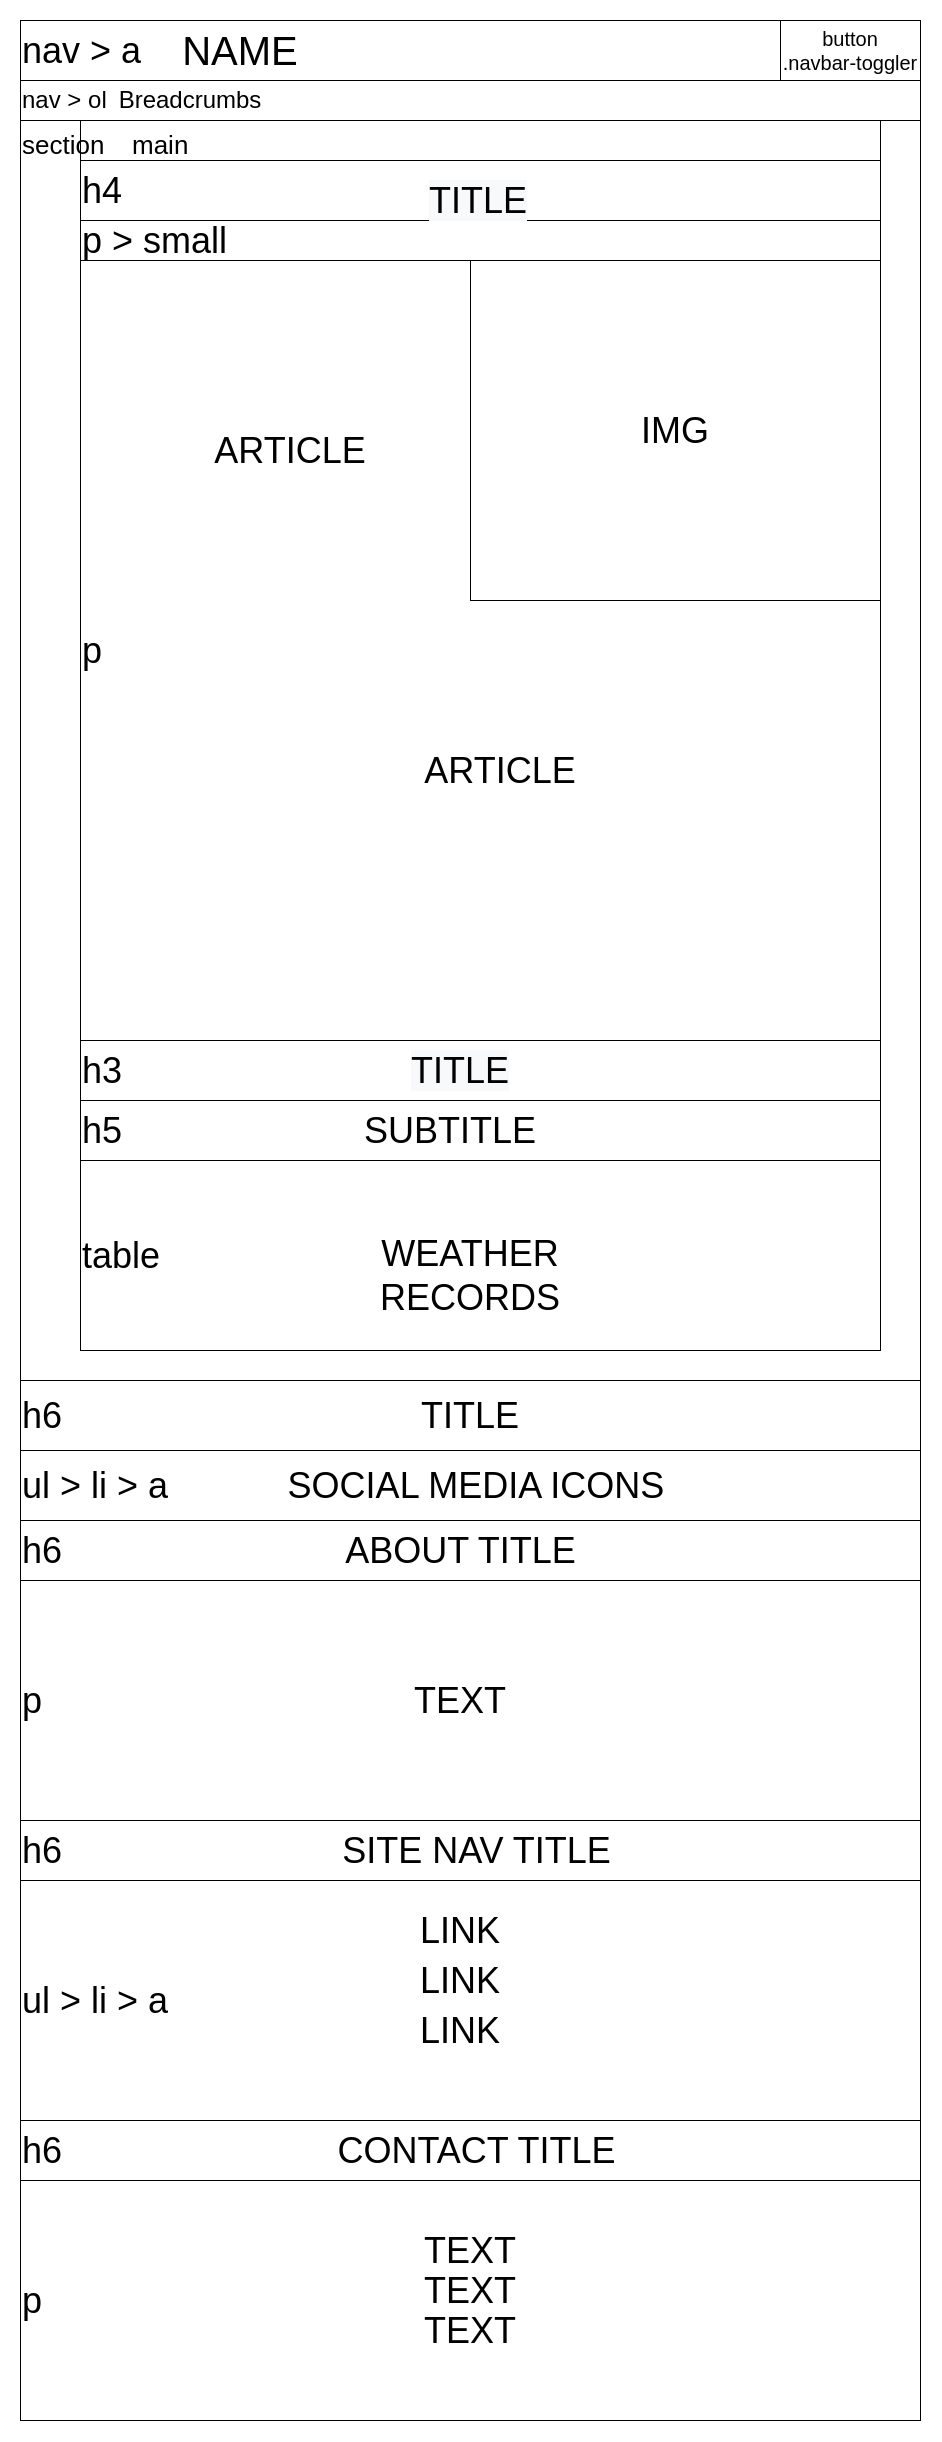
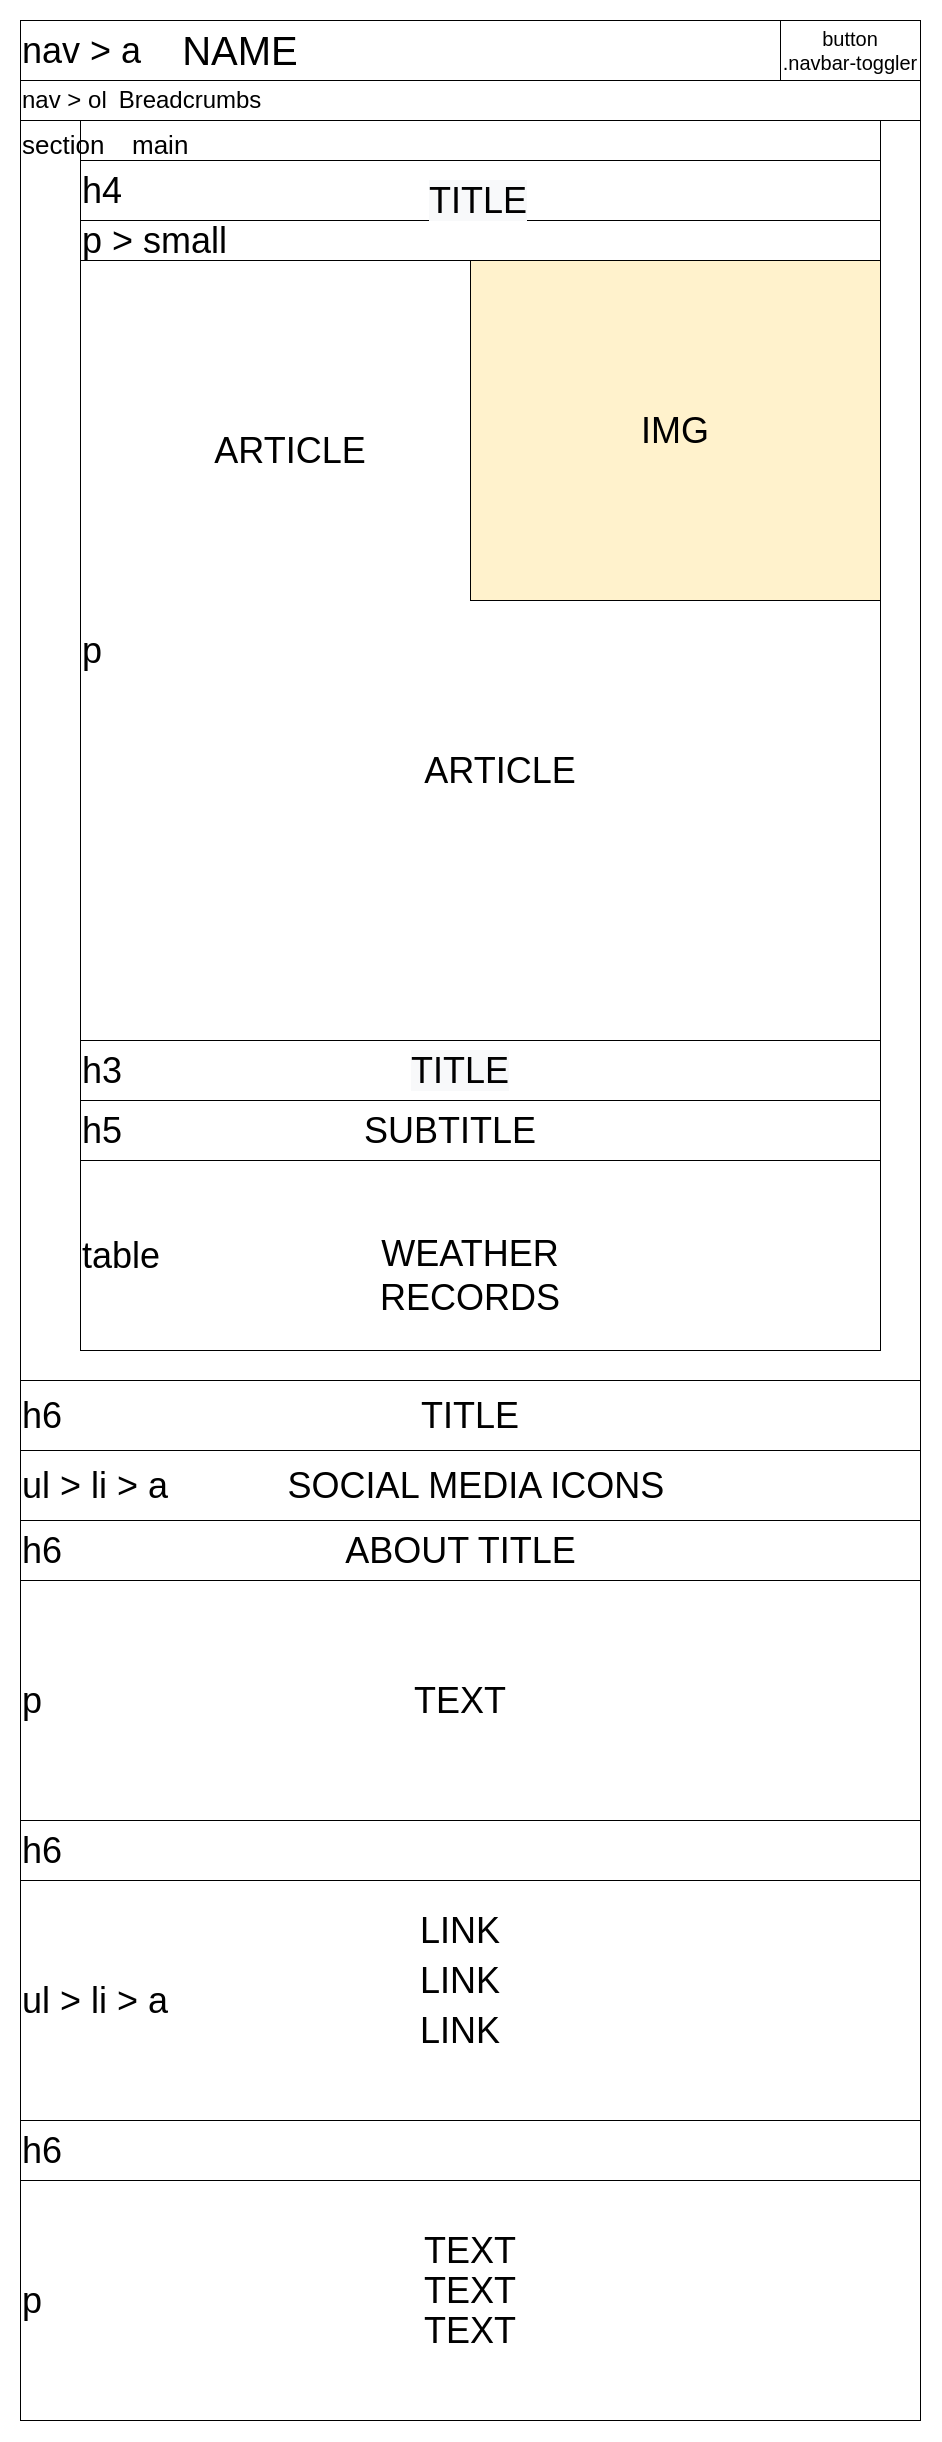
- <mxCell id="14" value="&lt;font style=&quot;font-size: 36px&quot;&gt;IMG&lt;/font&gt;" parent="1" style="rounded=0;whiteSpace=wrap;html=1;" vertex="1"><mxGeometry as="geometry" width="410" height="340" x="470" y="260" /></mxCell>
+ <mxCell id="14" value="&lt;font style=&quot;font-size: 36px&quot;&gt;IMG&lt;/font&gt;" parent="1" style="rounded=0;whiteSpace=wrap;html=1;fillColor=#fff2cc;" vertex="1"><mxGeometry as="geometry" width="410" height="340" x="470" y="260" /></mxCell>
- <mxCell id="33" value="&lt;font style=&quot;font-size: 36px&quot;&gt;SITE NAV TITLE&lt;/font&gt;" parent="1" style="text;html=1;strokeColor=none;fillColor=none;align=center;verticalAlign=middle;whiteSpace=wrap;rounded=0;" vertex="1"><mxGeometry as="geometry" width="305" height="20" x="323.5" y="1840" /></mxCell>
- <mxCell id="39" value="&lt;font style=&quot;font-size: 36px&quot;&gt;CONTACT TITLE&lt;/font&gt;" parent="1" style="text;html=1;strokeColor=none;fillColor=none;align=center;verticalAlign=middle;whiteSpace=wrap;rounded=0;" vertex="1"><mxGeometry as="geometry" width="305" height="20" x="323.5" y="2140" /></mxCell>
